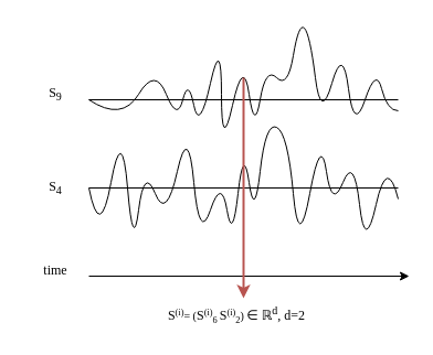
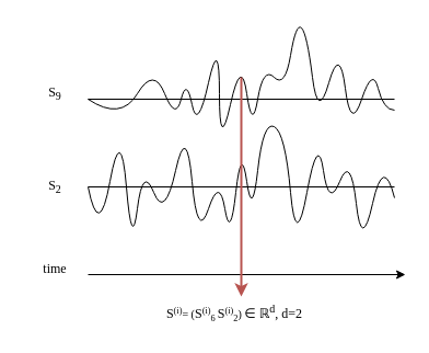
- <mxCell id="8" value="&lt;font face=&quot;Lucida Console&quot;&gt;S&lt;sub&gt;4&lt;/sub&gt;&lt;/font&gt;" style="text;html=1;strokeColor=none;fillColor=none;align=center;verticalAlign=middle;whiteSpace=wrap;rounded=0;" vertex="1" parent="1"><mxGeometry x="20" y="155" width="60" height="30" as="geometry" /></mxCell>
+ <mxCell id="8" value="&lt;font face=&quot;Lucida Console&quot;&gt;S&lt;sub&gt;2&lt;/sub&gt;&lt;/font&gt;" style="text;html=1;strokeColor=none;fillColor=none;align=center;verticalAlign=middle;whiteSpace=wrap;rounded=0;" vertex="1" parent="1"><mxGeometry x="20" y="155" width="60" height="30" as="geometry" /></mxCell>
